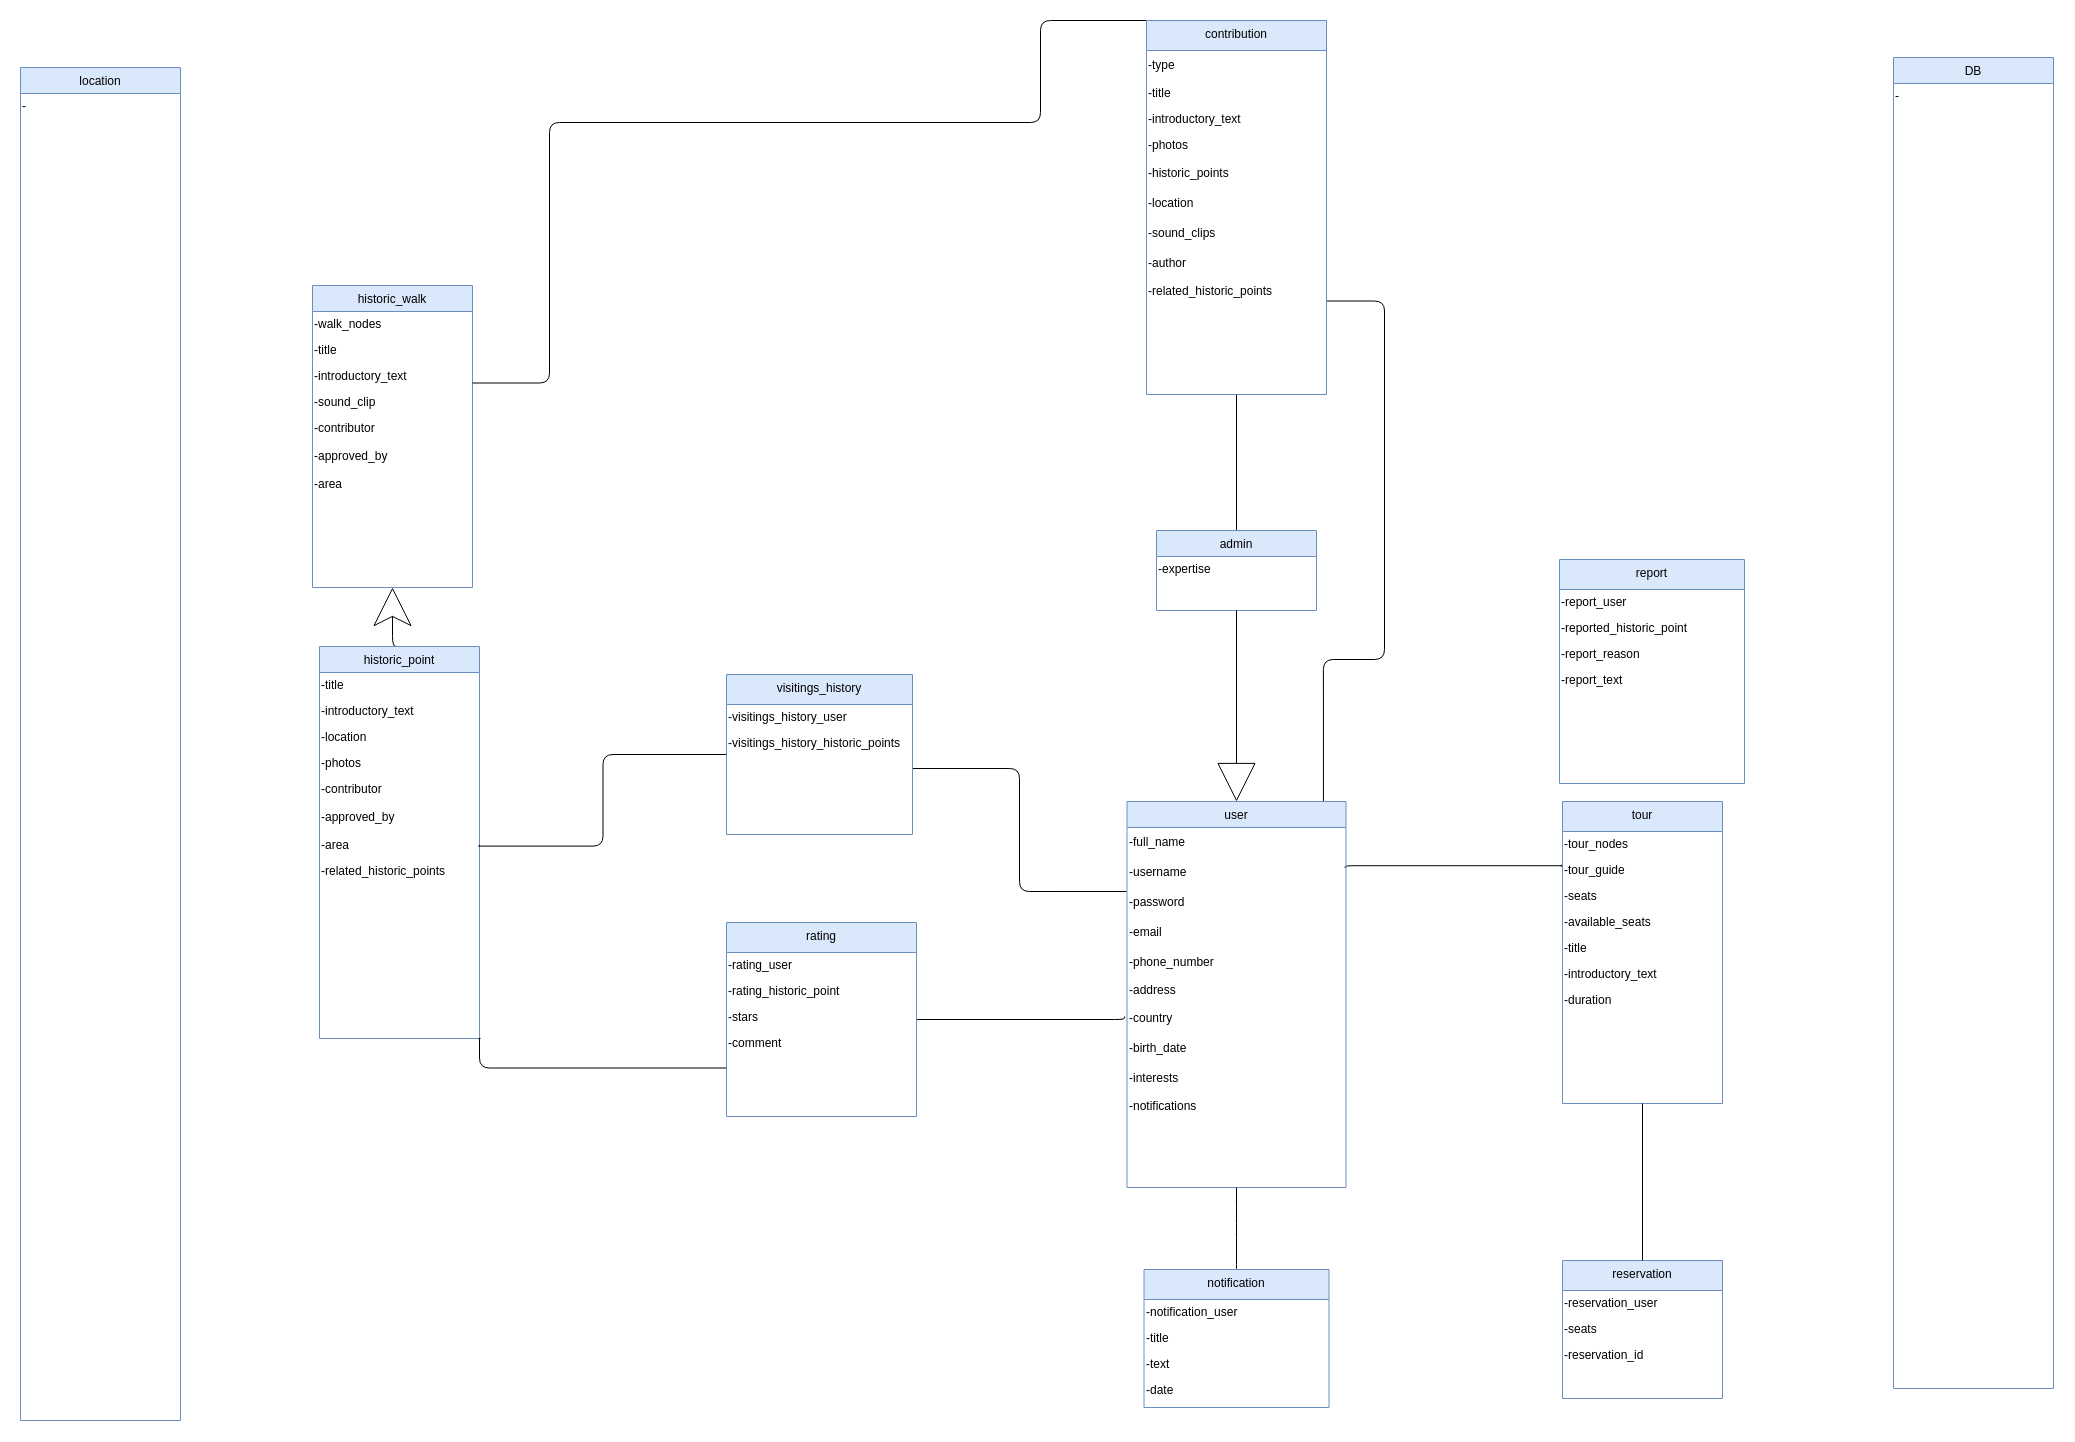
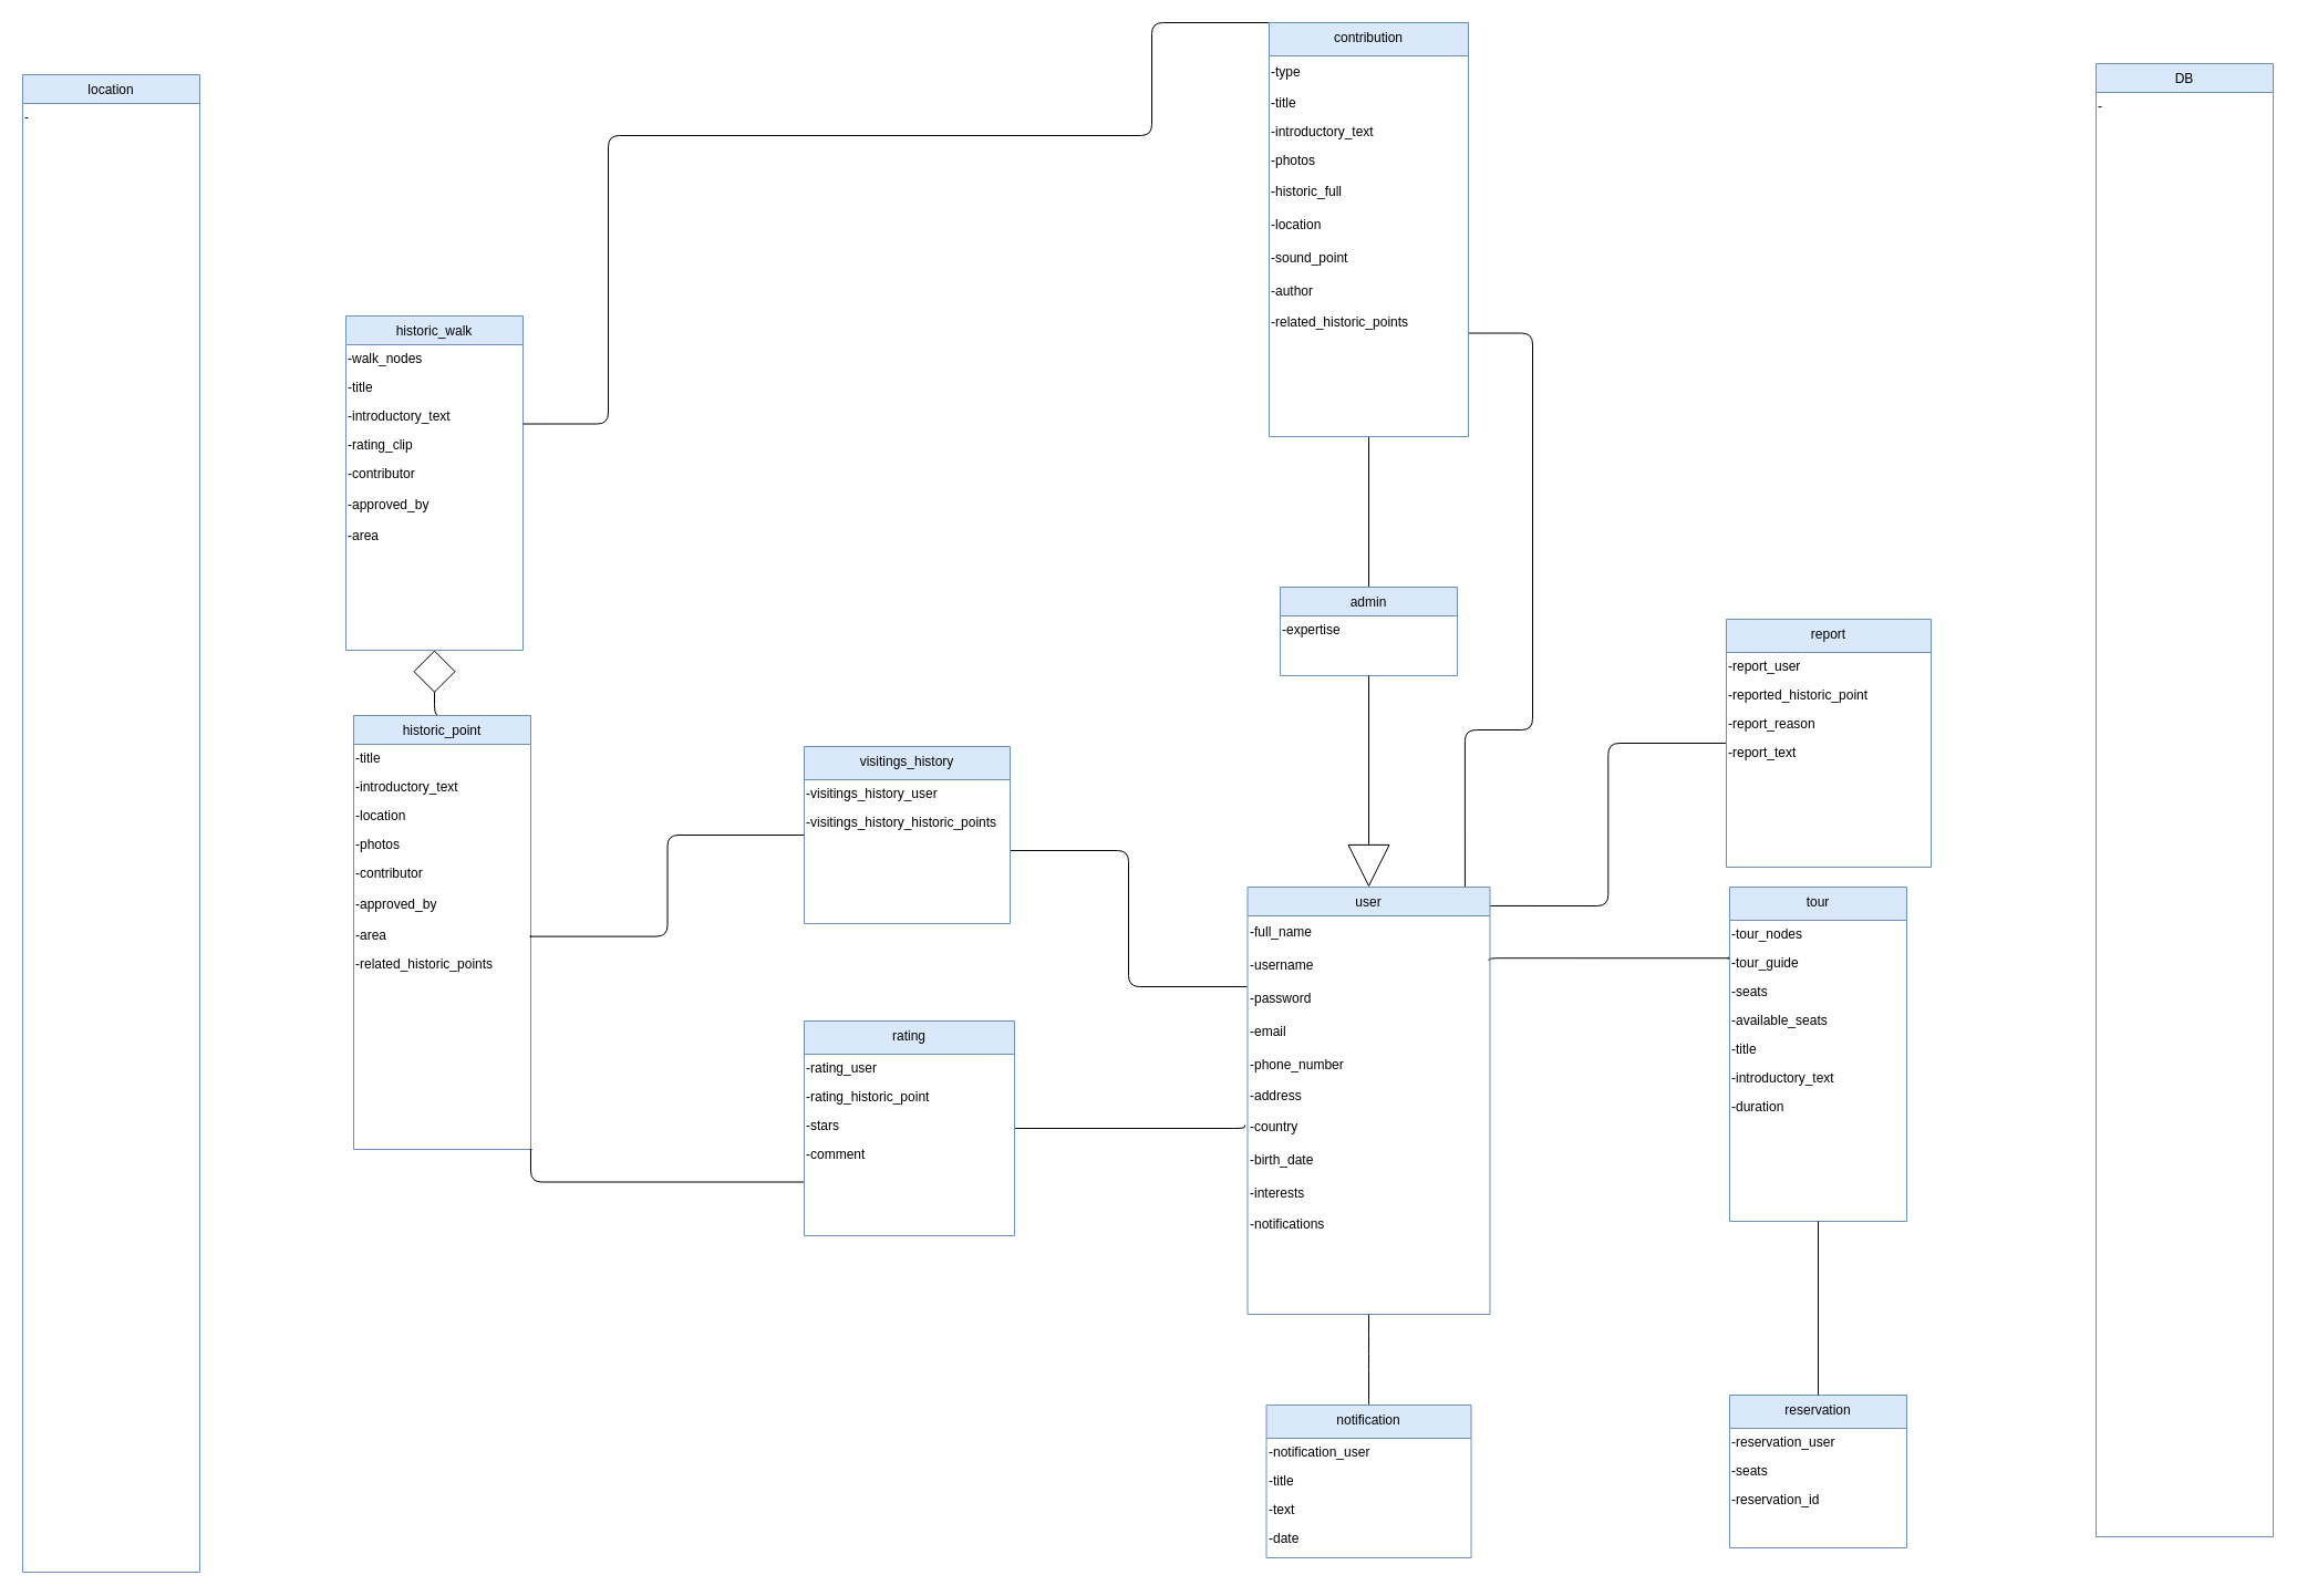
- <mxCell id="74" value="-historic_points" style="text;html=1;align=left;verticalAlign=middle;resizable=0;points=[];autosize=1;strokeColor=none;fillColor=none;" parent="69" vertex="1"><mxGeometry y="138" width="180" height="30" as="geometry" /></mxCell>
+ <mxCell id="74" value="-historic_full" style="text;html=1;align=left;verticalAlign=middle;resizable=0;points=[];autosize=1;strokeColor=none;fillColor=none;" parent="69" vertex="1"><mxGeometry y="138" width="180" height="30" as="geometry" /></mxCell>
- <mxCell id="76" value="-sound_clips" style="text;html=1;align=left;verticalAlign=middle;resizable=0;points=[];autosize=1;strokeColor=none;fillColor=none;" parent="69" vertex="1"><mxGeometry y="198" width="180" height="30" as="geometry" /></mxCell>
+ <mxCell id="76" value="-sound_point" style="text;html=1;align=left;verticalAlign=middle;resizable=0;points=[];autosize=1;strokeColor=none;fillColor=none;" parent="69" vertex="1"><mxGeometry y="198" width="180" height="30" as="geometry" /></mxCell>
- <mxCell id="15" value="-sound_clip" style="text;html=1;align=left;verticalAlign=middle;resizable=0;points=[];autosize=1;strokeColor=none;fillColor=none;" parent="11" vertex="1"><mxGeometry y="104" width="160" height="26" as="geometry" /></mxCell>
+ <mxCell id="15" value="-rating_clip" style="text;html=1;align=left;verticalAlign=middle;resizable=0;points=[];autosize=1;strokeColor=none;fillColor=none;" parent="11" vertex="1"><mxGeometry y="104" width="160" height="26" as="geometry" /></mxCell>
- <mxCell id="19" style="edgeStyle=orthogonalEdgeStyle;rounded=1;orthogonalLoop=1;jettySize=auto;html=1;exitX=0.5;exitY=0;exitDx=0;exitDy=0;entryX=0.5;entryY=1;entryDx=0;entryDy=0;endSize=36;endArrow=classic;endFill=0;curved=0;" parent="1" source="20" target="11" edge="1"><mxGeometry relative="1" as="geometry"><mxPoint x="282" y="875" as="sourcePoint" /><mxPoint x="282" y="645" as="targetPoint" /></mxGeometry></mxCell>
+ <mxCell id="19" style="edgeStyle=orthogonalEdgeStyle;rounded=1;orthogonalLoop=1;jettySize=auto;html=1;exitX=0.5;exitY=0;exitDx=0;exitDy=0;entryX=0.5;entryY=1;entryDx=0;entryDy=0;endSize=36;endArrow=diamond;endFill=0;curved=0;" parent="1" source="20" target="11" edge="1"><mxGeometry relative="1" as="geometry"><mxPoint x="282" y="875" as="sourcePoint" /><mxPoint x="282" y="645" as="targetPoint" /></mxGeometry></mxCell>
+ <mxCell id="5" style="edgeStyle=orthogonalEdgeStyle;curved=0;rounded=1;orthogonalLoop=1;jettySize=auto;html=1;entryX=0;entryY=0.5;entryDx=0;entryDy=0;strokeColor=default;align=center;verticalAlign=middle;fontFamily=Helvetica;fontSize=11;fontColor=default;labelBackgroundColor=default;elbow=vertical;endArrow=baseDash;endFill=0;endSize=0;exitX=0.996;exitY=0.044;exitDx=0;exitDy=0;exitPerimeter=0;" parent="1" source="58" target="45" edge="1"><mxGeometry relative="1" as="geometry"><mxPoint x="1343" y="567" as="sourcePoint" /></mxGeometry></mxCell>
